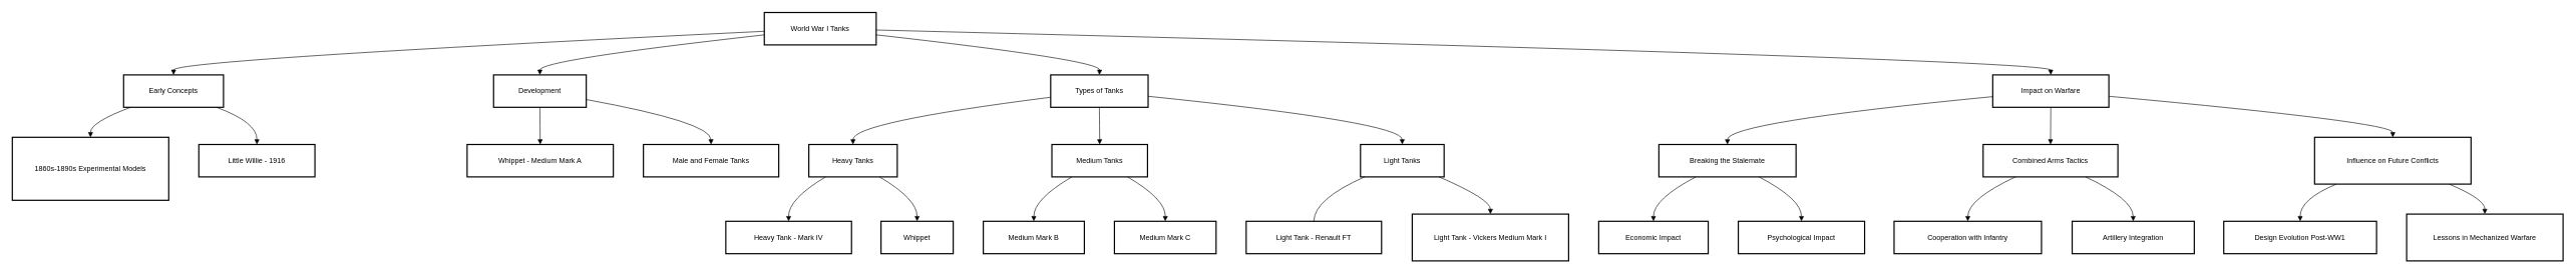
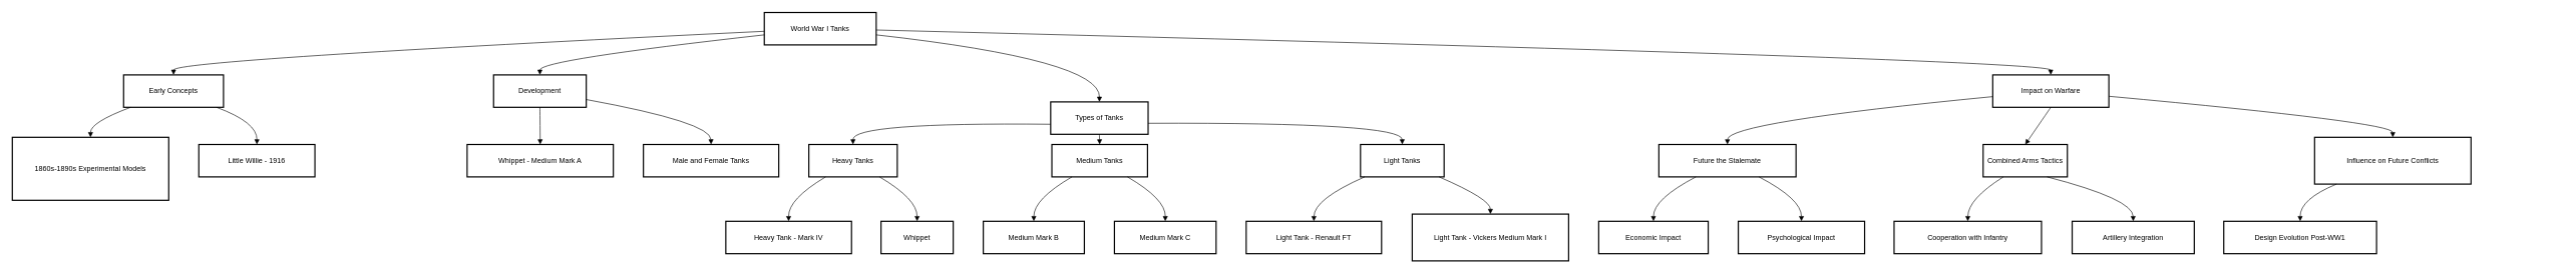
- <mxCell id="5" value="Types of Tanks" style="whiteSpace=wrap;strokeWidth=2;" vertex="1" parent="1"><mxGeometry x="1746" y="124" width="162" height="54" as="geometry" /></mxCell>
+ <mxCell id="5" value="Types of Tanks" style="whiteSpace=wrap;strokeWidth=2;" vertex="1" parent="1"><mxGeometry x="1746" y="169" width="162" height="54" as="geometry" /></mxCell>
- <mxCell id="20" value="Breaking the Stalemate" style="whiteSpace=wrap;strokeWidth=2;" vertex="1" parent="1"><mxGeometry x="2757" y="240" width="228" height="54" as="geometry" /></mxCell>
+ <mxCell id="20" value="Future the Stalemate" style="whiteSpace=wrap;strokeWidth=2;" vertex="1" parent="1"><mxGeometry x="2757" y="240" width="228" height="54" as="geometry" /></mxCell>
- <mxCell id="21" value="Combined Arms Tactics" style="whiteSpace=wrap;strokeWidth=2;" vertex="1" parent="1"><mxGeometry x="3296" y="240" width="224" height="54" as="geometry" /></mxCell>
+ <mxCell id="21" value="Combined Arms Tactics" style="whiteSpace=wrap;strokeWidth=2;" vertex="1" parent="1"><mxGeometry x="3296" y="240" width="140" height="54" as="geometry" /></mxCell>
- <mxCell id="54" value="" style="curved=1;startArrow=none;endArrow=block;exitX=0.86;exitY=1;entryX=0.5;entryY=0;" edge="1" parent="1" source="22" target="28"><mxGeometry relative="1" as="geometry"><Array as="points"><mxPoint x="4130" y="331" /></Array></mxGeometry></mxCell>
- <mxCell id="44" value="" style="curved=1;startArrow=none;endArrow=none;exitX=0.05;exitY=1;entryX=0.5;entryY=0;" edge="1" parent="1" source="13" target="18"><mxGeometry relative="1" as="geometry"><Array as="points"><mxPoint x="2184" y="331" /></Array></mxGeometry></mxCell>
+ <mxCell id="44" value="" style="curved=1;startArrow=none;endArrow=block;exitX=0.05;exitY=1;entryX=0.5;entryY=0;" edge="1" parent="1" source="13" target="18"><mxGeometry relative="1" as="geometry"><Array as="points"><mxPoint x="2184" y="331" /></Array></mxGeometry></mxCell>
- <mxCell id="28" value="Lessons in Mechanized Warfare" style="whiteSpace=wrap;strokeWidth=2;" vertex="1" parent="1"><mxGeometry x="4000" y="356" width="260" height="78" as="geometry" /></mxCell>
